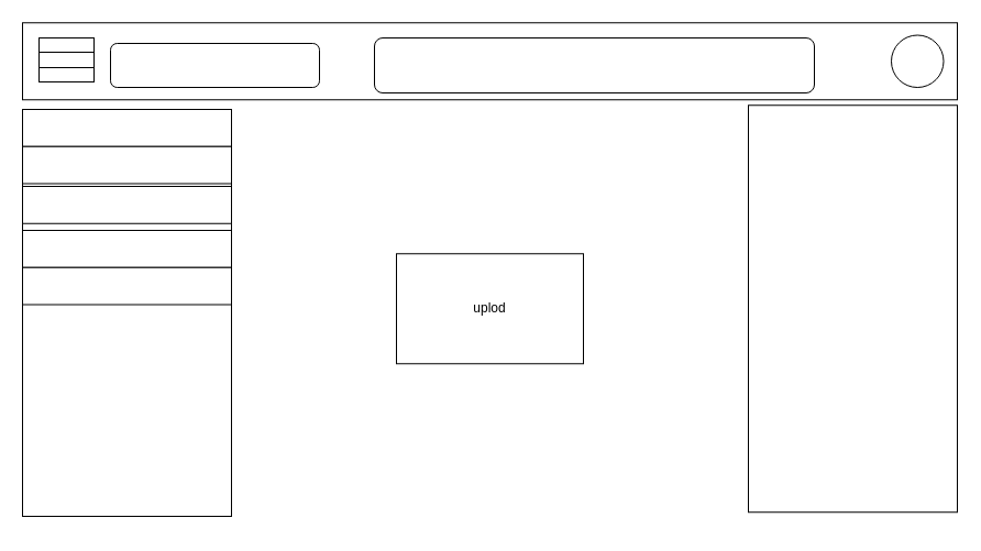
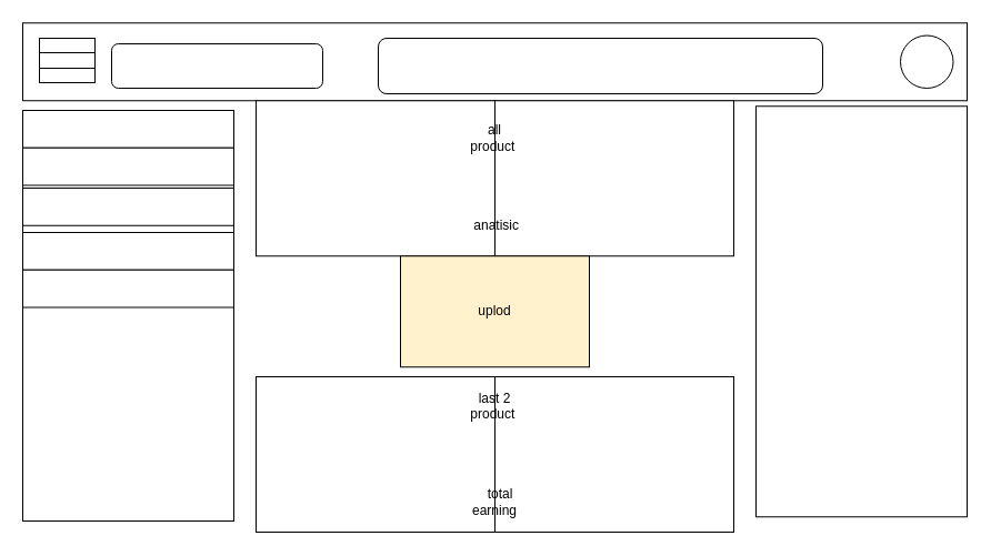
+ <mxCell id="7" value="all product&amp;nbsp; &amp;nbsp; &amp;nbsp; &amp;nbsp; &amp;nbsp; &amp;nbsp; &amp;nbsp; &amp;nbsp; &amp;nbsp; &amp;nbsp; &amp;nbsp; &amp;nbsp; &amp;nbsp; &amp;nbsp; &amp;nbsp; &amp;nbsp; &amp;nbsp; &amp;nbsp; &amp;nbsp; &amp;nbsp; &amp;nbsp; &amp;nbsp; &amp;nbsp; &amp;nbsp; &amp;nbsp; &amp;nbsp; &amp;nbsp;anatisic" style="shape=process;whiteSpace=wrap;html=1;backgroundOutline=1;size=0.5;" vertex="1" parent="1"><mxGeometry x="230" y="90.25" width="430" height="140" as="geometry" /></mxCell>
- <mxCell id="8" value="uplod" style="rounded=0;whiteSpace=wrap;html=1;" vertex="1" parent="1"><mxGeometry x="360" y="230.25" width="170" height="100" as="geometry" /></mxCell>
+ <mxCell id="8" value="uplod" style="rounded=0;whiteSpace=wrap;html=1;fillColor=#fff2cc;" vertex="1" parent="1"><mxGeometry x="360" y="230.25" width="170" height="100" as="geometry" /></mxCell>
+ <mxCell id="9" value="last 2 product&amp;nbsp; &amp;nbsp; &amp;nbsp; &amp;nbsp; &amp;nbsp; &amp;nbsp; &amp;nbsp; &amp;nbsp; &amp;nbsp; &amp;nbsp; &amp;nbsp; &amp;nbsp; &amp;nbsp; &amp;nbsp; &amp;nbsp; &amp;nbsp; &amp;nbsp; &amp;nbsp; &amp;nbsp; &amp;nbsp; &amp;nbsp; &amp;nbsp; &amp;nbsp; &amp;nbsp; &amp;nbsp; &amp;nbsp; &amp;nbsp; &amp;nbsp; &amp;nbsp; &amp;nbsp; &amp;nbsp;total earning" style="shape=process;whiteSpace=wrap;html=1;backgroundOutline=1;size=0.5;" vertex="1" parent="1"><mxGeometry x="230" y="339" width="430" height="140" as="geometry" /></mxCell>
